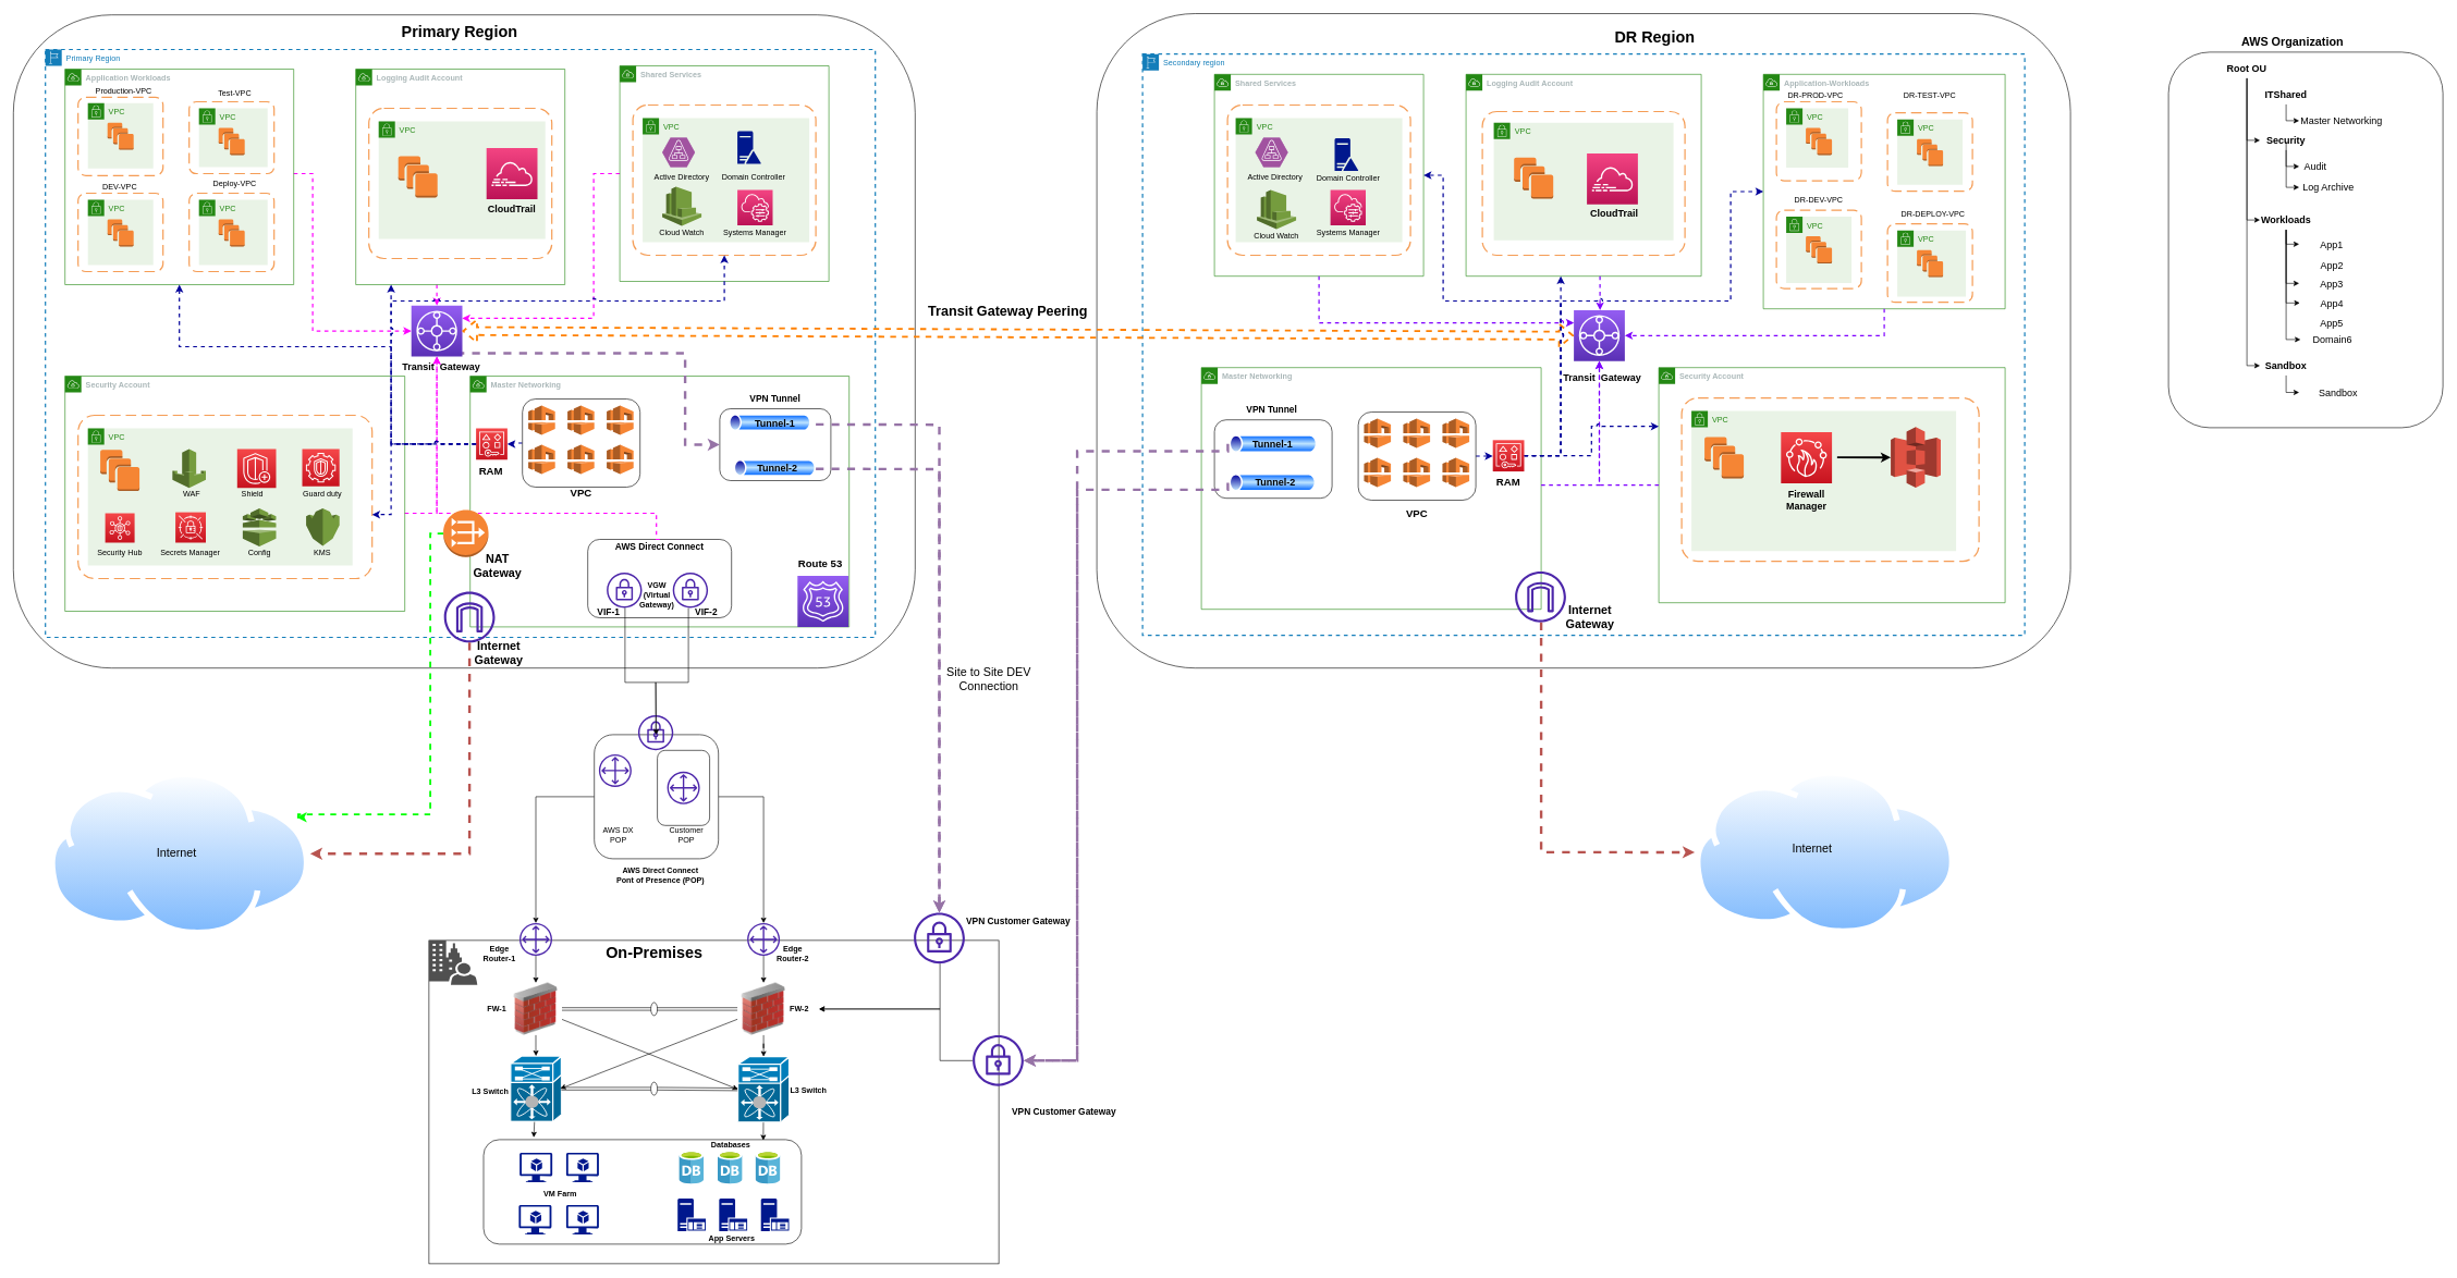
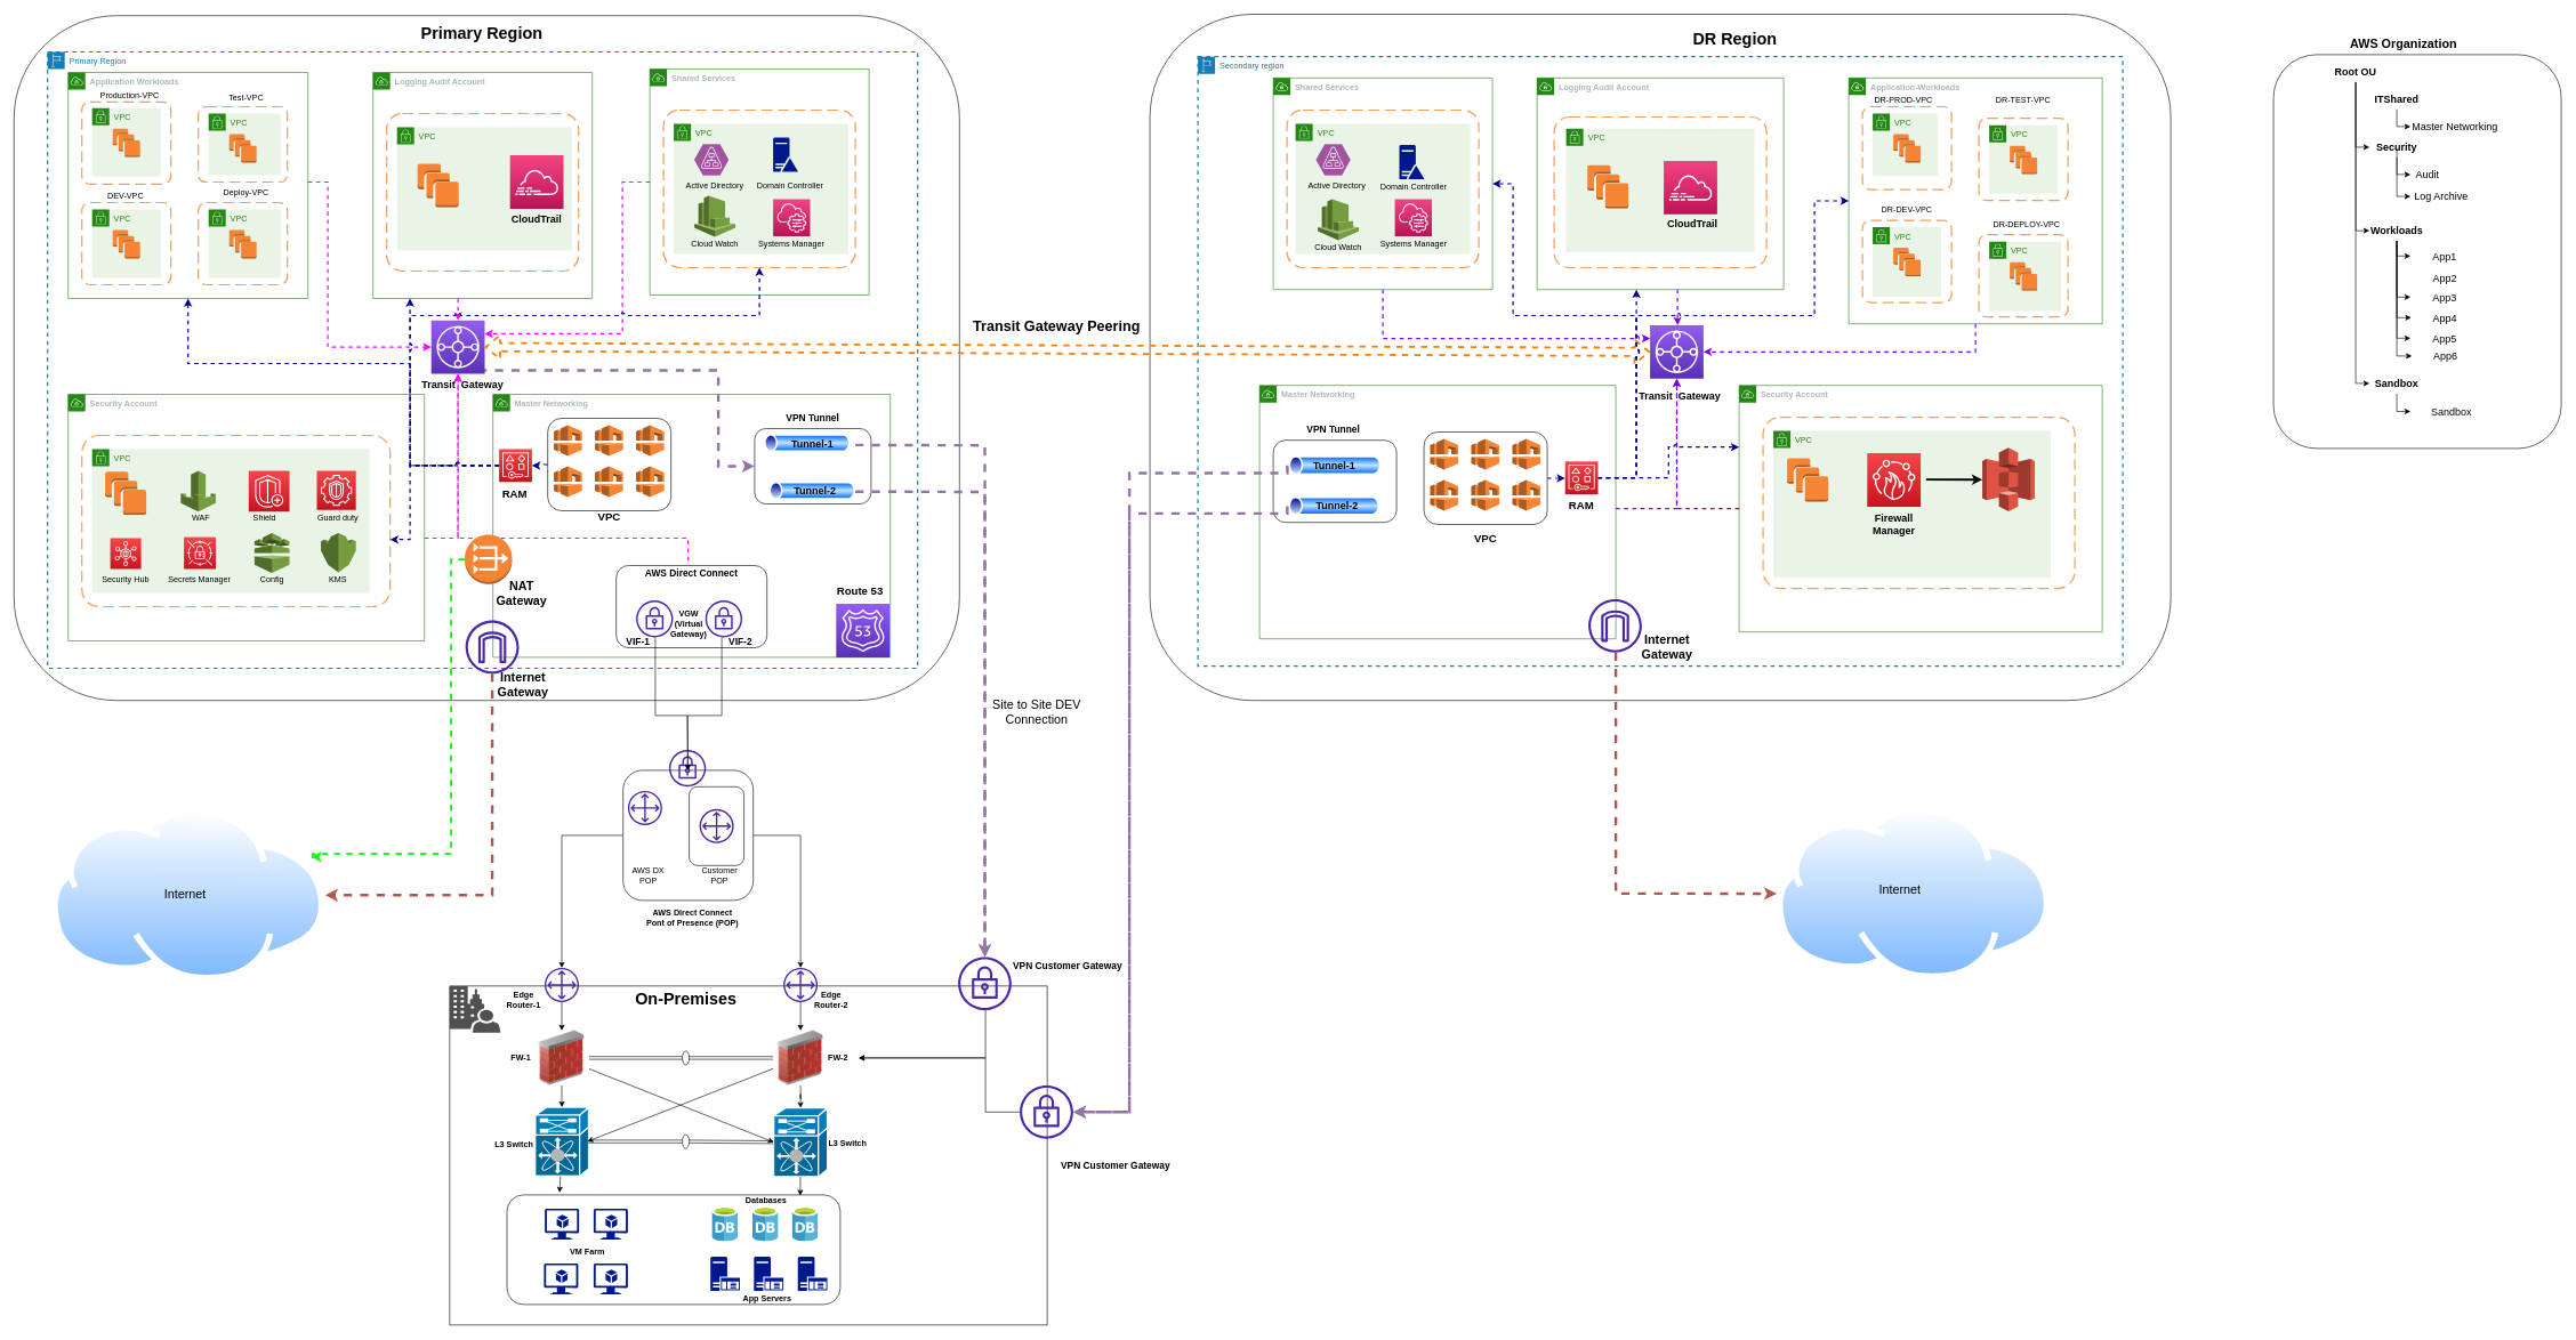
+ <mxCell id="21" style="edgeStyle=orthogonalEdgeStyle;rounded=0;orthogonalLoop=1;jettySize=auto;html=1;entryX=0;entryY=0.5;entryDx=0;entryDy=0;" parent="1" source="23" target="197" edge="1"><mxGeometry relative="1" as="geometry" /></mxCell>
- <mxCell id="198" value="Domain6" style="text;html=1;strokeColor=none;fillColor=none;align=center;verticalAlign=middle;whiteSpace=wrap;rounded=0;fontSize=15;" parent="1" vertex="1"><mxGeometry x="3520" y="504" width="98" height="30" as="geometry" /></mxCell>
+ <mxCell id="198" value="App6" style="text;html=1;strokeColor=none;fillColor=none;align=center;verticalAlign=middle;whiteSpace=wrap;rounded=0;fontSize=15;" parent="1" vertex="1"><mxGeometry x="3520" y="504" width="98" height="30" as="geometry" /></mxCell>
